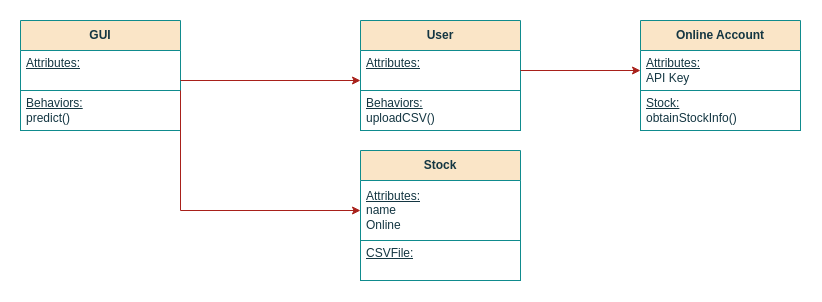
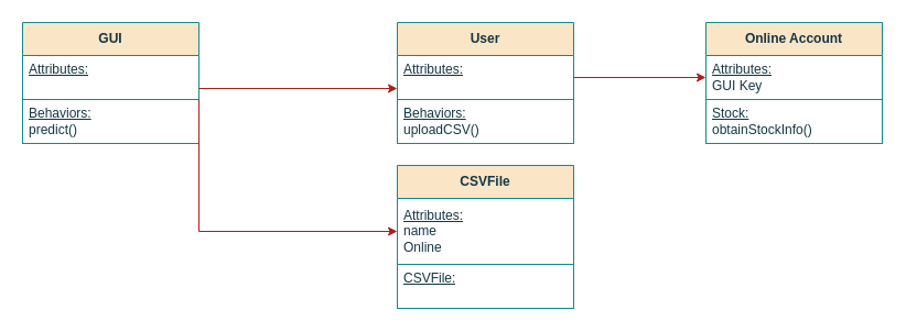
- <mxCell id="14" value="&lt;u&gt;Attributes:&lt;/u&gt;&lt;div&gt;API Key&lt;/div&gt;" style="text;strokeColor=none;fillColor=none;align=left;verticalAlign=middle;spacingLeft=4;spacingRight=4;overflow=hidden;points=[[0,0.5],[1,0.5]];portConstraint=eastwest;rotatable=0;whiteSpace=wrap;html=1;labelBackgroundColor=none;fontColor=#143642;recursiveResize=0;" vertex="1" parent="13"><mxGeometry y="30" width="160" height="40" as="geometry" /></mxCell>
+ <mxCell id="14" value="&lt;u&gt;Attributes:&lt;/u&gt;&lt;div&gt;GUI Key&lt;/div&gt;" style="text;strokeColor=none;fillColor=none;align=left;verticalAlign=middle;spacingLeft=4;spacingRight=4;overflow=hidden;points=[[0,0.5],[1,0.5]];portConstraint=eastwest;rotatable=0;whiteSpace=wrap;html=1;labelBackgroundColor=none;fontColor=#143642;recursiveResize=0;" vertex="1" parent="13"><mxGeometry y="30" width="160" height="40" as="geometry" /></mxCell>
- <mxCell id="9" value="&lt;b&gt;Stock&lt;/b&gt;" style="swimlane;fontStyle=0;childLayout=stackLayout;horizontal=1;startSize=30;horizontalStack=0;resizeParent=1;resizeParentMax=0;resizeLast=0;collapsible=1;marginBottom=0;whiteSpace=wrap;html=1;labelBackgroundColor=none;fillColor=#FAE5C7;strokeColor=#0F8B8D;fontColor=#143642;" parent="1" vertex="1"><mxGeometry x="360" y="150" width="160" height="130" as="geometry"><mxRectangle x="340" y="150" width="60" height="30" as="alternateBounds" /></mxGeometry></mxCell>
+ <mxCell id="9" value="&lt;b&gt;CSVFile&lt;/b&gt;" style="swimlane;fontStyle=0;childLayout=stackLayout;horizontal=1;startSize=30;horizontalStack=0;resizeParent=1;resizeParentMax=0;resizeLast=0;collapsible=1;marginBottom=0;whiteSpace=wrap;html=1;labelBackgroundColor=none;fillColor=#FAE5C7;strokeColor=#0F8B8D;fontColor=#143642;" parent="1" vertex="1"><mxGeometry x="360" y="150" width="160" height="130" as="geometry"><mxRectangle x="340" y="150" width="60" height="30" as="alternateBounds" /></mxGeometry></mxCell>
